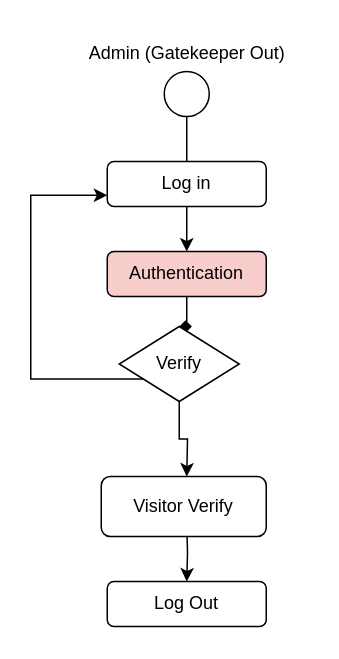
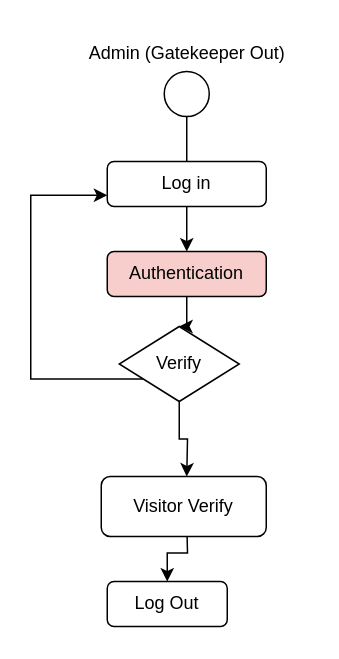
- <mxCell id="5" value="" style="edgeStyle=orthogonalEdgeStyle;rounded=0;orthogonalLoop=1;jettySize=auto;html=1;endArrow=diamond;" edge="1" parent="1" source="6" target="9"><mxGeometry relative="1" as="geometry" /></mxCell>
+ <mxCell id="5" value="" style="edgeStyle=orthogonalEdgeStyle;rounded=0;orthogonalLoop=1;jettySize=auto;html=1;" edge="1" parent="1" source="6" target="9"><mxGeometry relative="1" as="geometry" /></mxCell>
- <mxCell id="12" value="Log Out" style="rounded=1;whiteSpace=wrap;html=1;strokeWidth=1;perimeterSpacing=0;shadow=0;glass=0;" vertex="1" parent="1"><mxGeometry x="71" y="387" width="106" height="30" as="geometry" /></mxCell>
+ <mxCell id="12" value="Log Out" style="rounded=1;whiteSpace=wrap;html=1;strokeWidth=1;perimeterSpacing=0;shadow=0;glass=0;" vertex="1" parent="1"><mxGeometry x="71" y="387" width="80" height="30" as="geometry" /></mxCell>
